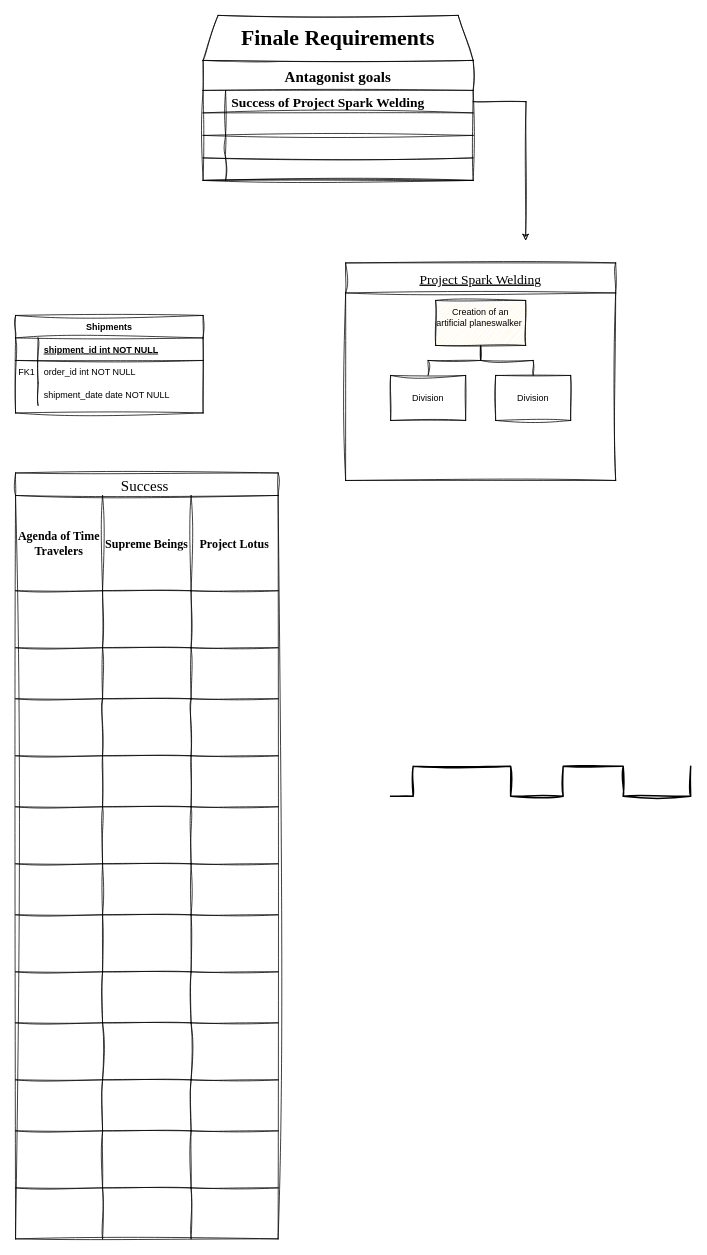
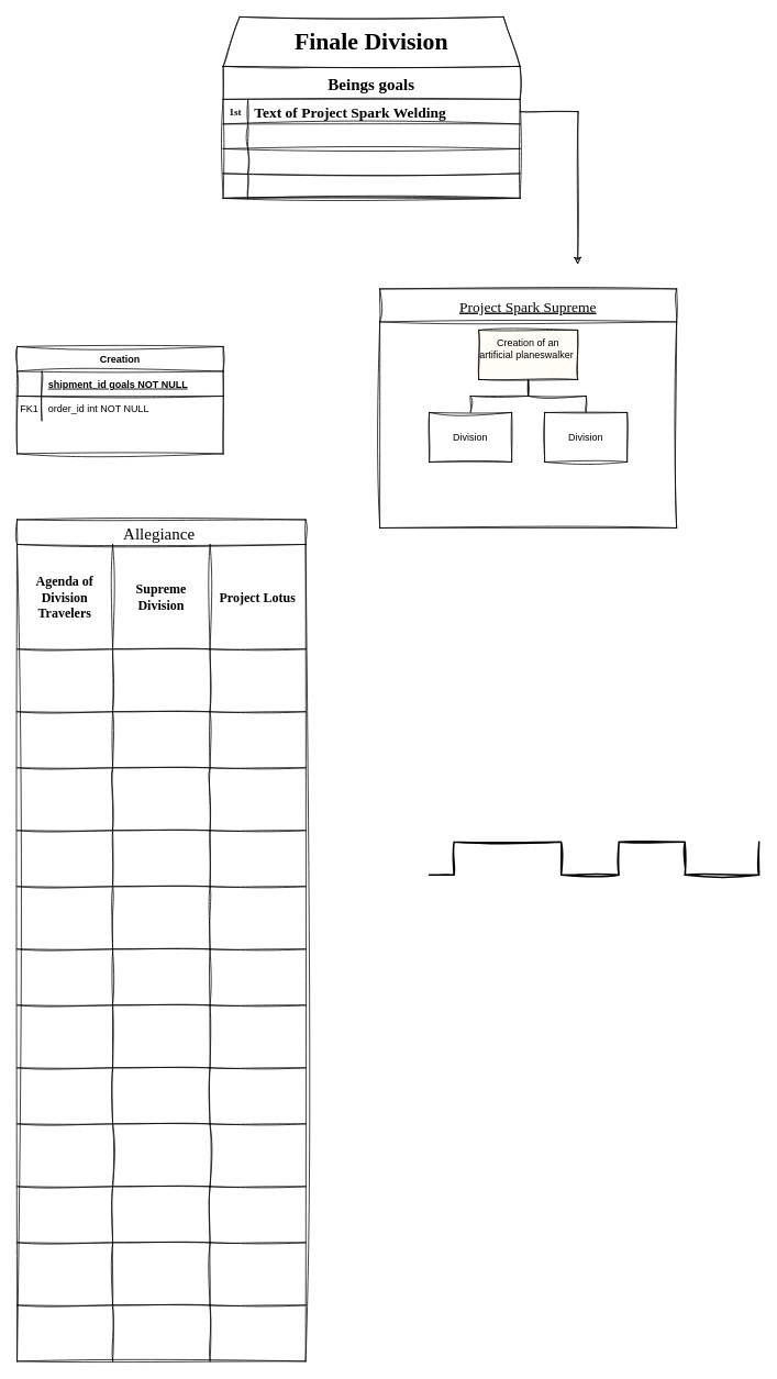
- <mxCell id="25" value="&lt;font data-font-src=&quot;https://fonts.googleapis.com/css?family=Rubik+Burned&quot; face=&quot;Rubik Burned&quot; style=&quot;font-size: 29px;&quot;&gt;&lt;b style=&quot;font-size: 29px;&quot;&gt;Finale Requirements&lt;/b&gt;&lt;/font&gt;" style="shape=trapezoid;perimeter=trapezoidPerimeter;whiteSpace=wrap;html=1;fixedSize=1;fontSize=29;labelBackgroundColor=none;sketch=1;curveFitting=1;jiggle=2;" vertex="1" parent="1"><mxGeometry x="270" y="20" width="360" height="60" as="geometry" /></mxCell>
+ <mxCell id="25" value="&lt;font data-font-src=&quot;https://fonts.googleapis.com/css?family=Rubik+Burned&quot; face=&quot;Rubik Burned&quot; style=&quot;font-size: 29px;&quot;&gt;&lt;b style=&quot;font-size: 29px;&quot;&gt;Finale Division&lt;/b&gt;&lt;/font&gt;" style="shape=trapezoid;perimeter=trapezoidPerimeter;whiteSpace=wrap;html=1;fixedSize=1;fontSize=29;labelBackgroundColor=none;sketch=1;curveFitting=1;jiggle=2;" vertex="1" parent="1"><mxGeometry x="270" y="20" width="360" height="60" as="geometry" /></mxCell>
- <mxCell id="11" value="Antagonist goals" style="shape=table;startSize=40;container=1;collapsible=1;childLayout=tableLayout;fixedRows=1;rowLines=0;fontStyle=1;align=center;resizeLast=1;labelBackgroundColor=none;fontSize=20;fontFamily=Bebas Neue;fontSource=https%3A%2F%2Ffonts.googleapis.com%2Fcss%3Ffamily%3DBebas%2BNeue;sketch=1;curveFitting=1;jiggle=2;" parent="1" vertex="1"><mxGeometry x="270" y="80" width="360" height="160" as="geometry"><mxRectangle x="250" y="80" width="100" height="30" as="alternateBounds" /></mxGeometry></mxCell>
+ <mxCell id="11" value="Beings goals" style="shape=table;startSize=40;container=1;collapsible=1;childLayout=tableLayout;fixedRows=1;rowLines=0;fontStyle=1;align=center;resizeLast=1;labelBackgroundColor=none;fontSize=20;fontFamily=Bebas Neue;fontSource=https%3A%2F%2Ffonts.googleapis.com%2Fcss%3Ffamily%3DBebas%2BNeue;sketch=1;curveFitting=1;jiggle=2;" parent="1" vertex="1"><mxGeometry x="270" y="80" width="360" height="160" as="geometry"><mxRectangle x="250" y="80" width="100" height="30" as="alternateBounds" /></mxGeometry></mxCell>
+ <mxCell id="13" value="1st" style="shape=partialRectangle;overflow=hidden;connectable=0;fillColor=none;top=0;left=0;bottom=0;right=0;fontStyle=1;align=center;fontFamily=Verdana;labelBackgroundColor=none;sketch=1;curveFitting=1;jiggle=2;" vertex="1" parent="12"><mxGeometry width="30" height="30" as="geometry"><mxRectangle width="30" height="30" as="alternateBounds" /></mxGeometry></mxCell>
- <mxCell id="14" value="Success of Project Spark Welding" style="shape=partialRectangle;overflow=hidden;connectable=0;fillColor=none;top=0;left=0;bottom=0;right=0;align=left;spacingLeft=6;fontStyle=1;verticalAlign=middle;horizontal=1;fontFamily=Bebas Neue;fontSize=18;fontSource=https%3A%2F%2Ffonts.googleapis.com%2Fcss%3Ffamily%3DBebas%2BNeue;labelBackgroundColor=none;sketch=1;curveFitting=1;jiggle=2;" vertex="1" parent="12"><mxGeometry x="30" width="330" height="30" as="geometry"><mxRectangle width="330" height="30" as="alternateBounds" /></mxGeometry></mxCell>
+ <mxCell id="14" value="Text of Project Spark Welding" style="shape=partialRectangle;overflow=hidden;connectable=0;fillColor=none;top=0;left=0;bottom=0;right=0;align=left;spacingLeft=6;fontStyle=1;verticalAlign=middle;horizontal=1;fontFamily=Bebas Neue;fontSize=18;fontSource=https%3A%2F%2Ffonts.googleapis.com%2Fcss%3Ffamily%3DBebas%2BNeue;labelBackgroundColor=none;sketch=1;curveFitting=1;jiggle=2;" vertex="1" parent="12"><mxGeometry x="30" width="330" height="30" as="geometry"><mxRectangle width="330" height="30" as="alternateBounds" /></mxGeometry></mxCell>
- <mxCell id="27" value="Project Spark Welding" style="swimlane;startSize=40;horizontal=1;containerType=tree;newEdgeStyle={&quot;edgeStyle&quot;:&quot;elbowEdgeStyle&quot;,&quot;startArrow&quot;:&quot;none&quot;,&quot;endArrow&quot;:&quot;none&quot;};fontSize=18;fontFamily=Bebas Neue;fontSource=https%3A%2F%2Ffonts.googleapis.com%2Fcss%3Ffamily%3DBebas%2BNeue;fontStyle=4;spacingTop=0;perimeterSpacing=0;fillStyle=auto;labelBackgroundColor=none;sketch=1;curveFitting=1;jiggle=2;" vertex="1" parent="1"><mxGeometry x="460" y="350" width="360" height="290" as="geometry" /></mxCell>
+ <mxCell id="27" value="Project Spark Supreme" style="swimlane;startSize=40;horizontal=1;containerType=tree;newEdgeStyle={&quot;edgeStyle&quot;:&quot;elbowEdgeStyle&quot;,&quot;startArrow&quot;:&quot;none&quot;,&quot;endArrow&quot;:&quot;none&quot;};fontSize=18;fontFamily=Bebas Neue;fontSource=https%3A%2F%2Ffonts.googleapis.com%2Fcss%3Ffamily%3DBebas%2BNeue;fontStyle=4;spacingTop=0;perimeterSpacing=0;fillStyle=auto;labelBackgroundColor=none;sketch=1;curveFitting=1;jiggle=2;" vertex="1" parent="1"><mxGeometry x="460" y="350" width="360" height="290" as="geometry" /></mxCell>
- <mxCell id="2" value="Shipments" style="shape=table;startSize=30;container=1;collapsible=1;childLayout=tableLayout;fixedRows=1;rowLines=0;fontStyle=1;align=center;resizeLast=1;labelBackgroundColor=none;sketch=1;curveFitting=1;jiggle=2;" parent="1" vertex="1"><mxGeometry y="420" width="250" height="130" as="geometry" x="20" /></mxCell>
+ <mxCell id="2" value="Creation" style="shape=table;startSize=30;container=1;collapsible=1;childLayout=tableLayout;fixedRows=1;rowLines=0;fontStyle=1;align=center;resizeLast=1;labelBackgroundColor=none;sketch=1;curveFitting=1;jiggle=2;" parent="1" vertex="1"><mxGeometry y="420" width="250" height="130" as="geometry" x="20" /></mxCell>
- <mxCell id="4" value="shipment_id int NOT NULL " style="shape=partialRectangle;overflow=hidden;connectable=0;fillColor=none;top=0;left=0;bottom=0;right=0;align=left;spacingLeft=6;fontStyle=5;labelBackgroundColor=none;sketch=1;curveFitting=1;jiggle=2;" parent="3" vertex="1"><mxGeometry x="30" width="220" height="30" as="geometry"><mxRectangle width="220" height="30" as="alternateBounds" /></mxGeometry></mxCell>
+ <mxCell id="4" value="shipment_id goals NOT NULL " style="shape=partialRectangle;overflow=hidden;connectable=0;fillColor=none;top=0;left=0;bottom=0;right=0;align=left;spacingLeft=6;fontStyle=5;labelBackgroundColor=none;sketch=1;curveFitting=1;jiggle=2;" parent="3" vertex="1"><mxGeometry x="30" width="220" height="30" as="geometry"><mxRectangle width="220" height="30" as="alternateBounds" /></mxGeometry></mxCell>
- <mxCell id="10" value="shipment_date date NOT NULL" style="shape=partialRectangle;overflow=hidden;connectable=0;fillColor=none;top=0;left=0;bottom=0;right=0;align=left;spacingLeft=6;labelBackgroundColor=none;sketch=1;curveFitting=1;jiggle=2;" parent="8" vertex="1"><mxGeometry x="30" width="220" height="30" as="geometry"><mxRectangle width="220" height="30" as="alternateBounds" /></mxGeometry></mxCell>
- <mxCell id="33" value="Success " style="shape=table;startSize=30;container=1;collapsible=0;childLayout=tableLayout;strokeColor=default;fontSize=20;sketch=1;hachureGap=4;jiggle=2;curveFitting=1;fontFamily=Rubik Burned;fontSource=https%3A%2F%2Ffonts.googleapis.com%2Fcss%3Ffamily%3DRubik%2BBurned;" vertex="1" parent="1"><mxGeometry y="630" width="350" height="1021" as="geometry" x="20" /></mxCell>
+ <mxCell id="33" value="Allegiance " style="shape=table;startSize=30;container=1;collapsible=0;childLayout=tableLayout;strokeColor=default;fontSize=20;sketch=1;hachureGap=4;jiggle=2;curveFitting=1;fontFamily=Rubik Burned;fontSource=https%3A%2F%2Ffonts.googleapis.com%2Fcss%3Ffamily%3DRubik%2BBurned;" vertex="1" parent="1"><mxGeometry y="630" width="350" height="1021" as="geometry" x="20" /></mxCell>
- <mxCell id="35" value="Agenda of Time Travelers" style="shape=partialRectangle;html=1;whiteSpace=wrap;connectable=0;strokeColor=inherit;overflow=hidden;fillColor=none;top=0;left=0;bottom=0;right=0;pointerEvents=1;fontSize=16;sketch=1;hachureGap=4;jiggle=2;curveFitting=1;fontFamily=Oswald;fontSource=https%3A%2F%2Ffonts.googleapis.com%2Fcss%3Ffamily%3DOswald;fontStyle=1" vertex="1" parent="34"><mxGeometry width="116" height="127" as="geometry"><mxRectangle width="116" height="127" as="alternateBounds" /></mxGeometry></mxCell>
+ <mxCell id="35" value="Agenda of Division Travelers" style="shape=partialRectangle;html=1;whiteSpace=wrap;connectable=0;strokeColor=inherit;overflow=hidden;fillColor=none;top=0;left=0;bottom=0;right=0;pointerEvents=1;fontSize=16;sketch=1;hachureGap=4;jiggle=2;curveFitting=1;fontFamily=Oswald;fontSource=https%3A%2F%2Ffonts.googleapis.com%2Fcss%3Ffamily%3DOswald;fontStyle=1" vertex="1" parent="34"><mxGeometry width="116" height="127" as="geometry"><mxRectangle width="116" height="127" as="alternateBounds" /></mxGeometry></mxCell>
- <mxCell id="36" value="&lt;font data-font-src=&quot;https://fonts.googleapis.com/css?family=Oswald&quot;&gt;Supreme Beings&lt;/font&gt;" style="shape=partialRectangle;html=1;whiteSpace=wrap;connectable=0;strokeColor=inherit;overflow=hidden;fillColor=none;top=0;left=0;bottom=0;right=0;pointerEvents=1;fontSize=16;sketch=1;hachureGap=4;jiggle=2;curveFitting=1;fontFamily=Oswald;fontSource=https%3A%2F%2Ffonts.googleapis.com%2Fcss%3Ffamily%3DOswald;fontStyle=1" vertex="1" parent="34"><mxGeometry x="116" width="118" height="127" as="geometry"><mxRectangle width="118" height="127" as="alternateBounds" /></mxGeometry></mxCell>
+ <mxCell id="36" value="&lt;font data-font-src=&quot;https://fonts.googleapis.com/css?family=Oswald&quot;&gt;Supreme Division&lt;/font&gt;" style="shape=partialRectangle;html=1;whiteSpace=wrap;connectable=0;strokeColor=inherit;overflow=hidden;fillColor=none;top=0;left=0;bottom=0;right=0;pointerEvents=1;fontSize=16;sketch=1;hachureGap=4;jiggle=2;curveFitting=1;fontFamily=Oswald;fontSource=https%3A%2F%2Ffonts.googleapis.com%2Fcss%3Ffamily%3DOswald;fontStyle=1" vertex="1" parent="34"><mxGeometry x="116" width="118" height="127" as="geometry"><mxRectangle width="118" height="127" as="alternateBounds" /></mxGeometry></mxCell>
